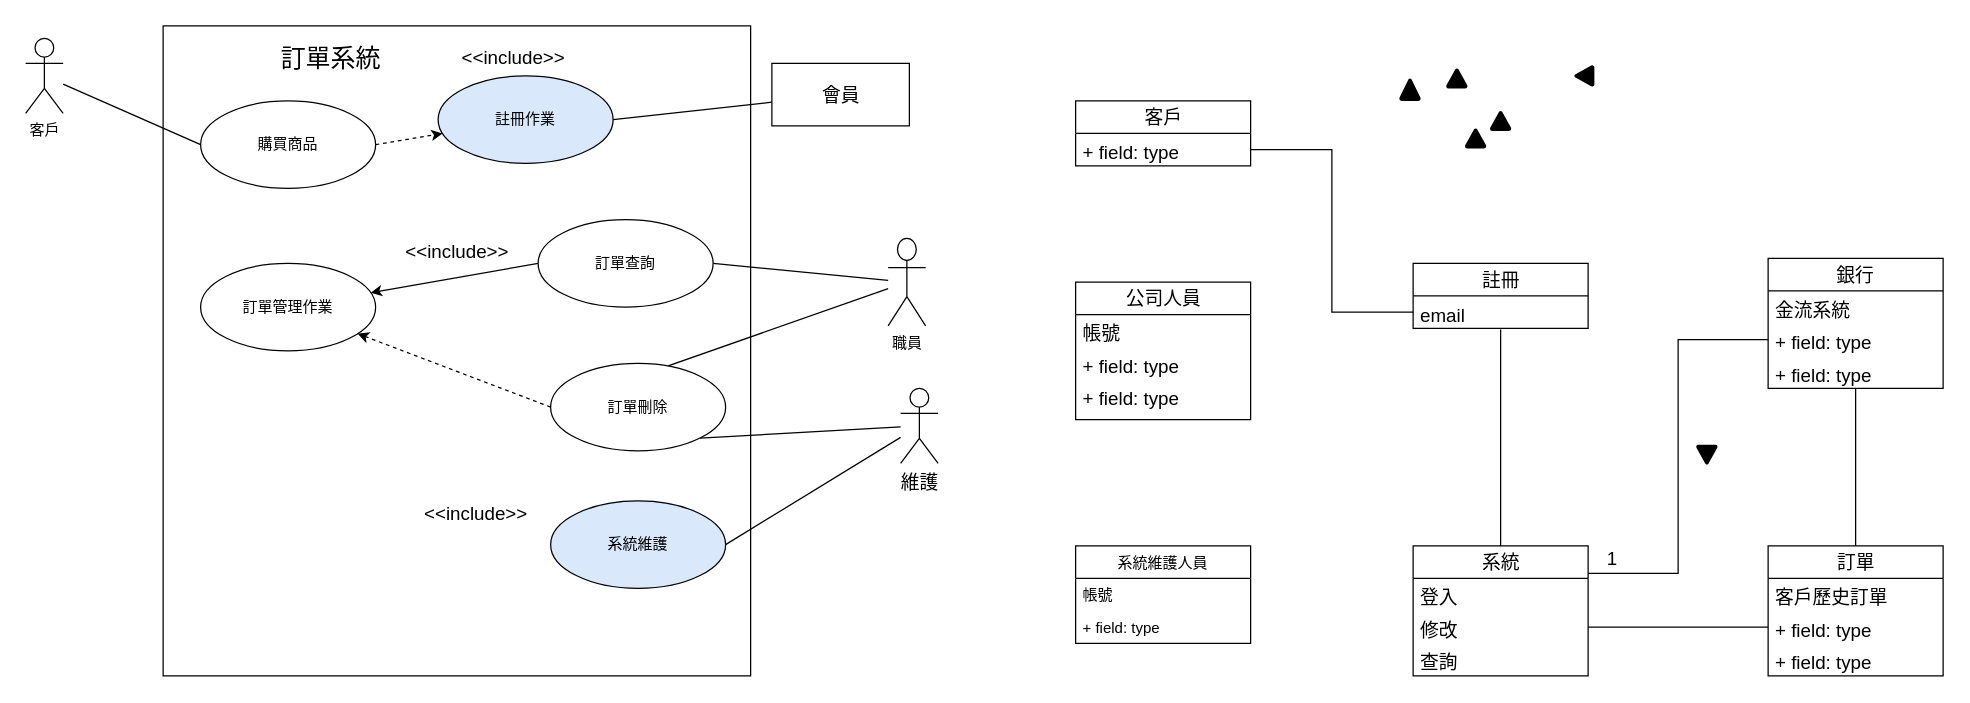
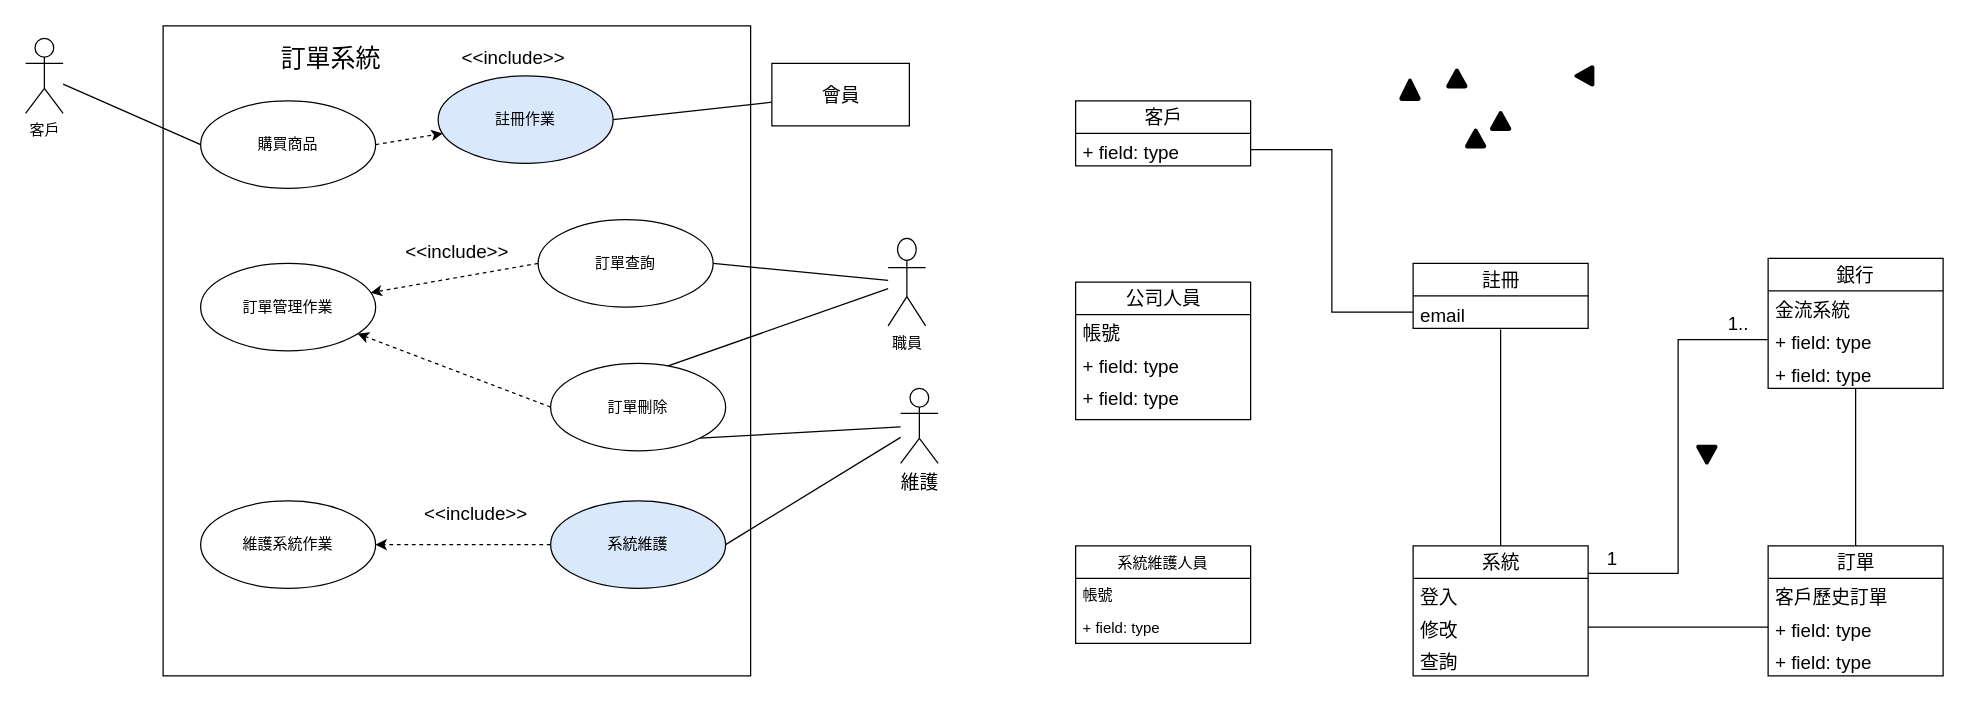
- <mxCell id="5" style="rounded=0;orthogonalLoop=1;jettySize=auto;html=1;exitX=0;exitY=0.5;exitDx=0;exitDy=0;dashed=0;" edge="1" parent="1" source="6" target="27"><mxGeometry relative="1" as="geometry" /></mxCell>
+ <mxCell id="5" style="rounded=0;orthogonalLoop=1;jettySize=auto;html=1;exitX=0;exitY=0.5;exitDx=0;exitDy=0;dashed=1;" edge="1" parent="1" source="6" target="27"><mxGeometry relative="1" as="geometry" /></mxCell>
+ <mxCell id="63" value="1.." style="text;html=1;resizable=0;autosize=1;align=center;verticalAlign=middle;points=[];fillColor=none;strokeColor=none;rounded=0;fontSize=15;" vertex="1" parent="1"><mxGeometry x="1375" y="248" width="30" height="20" as="geometry" /></mxCell>
+ <mxCell id="24" value="維護系統作業" style="ellipse;whiteSpace=wrap;html=1;" vertex="1" parent="1"><mxGeometry x="160" y="400" width="140" height="70" as="geometry" /></mxCell>
+ <mxCell id="22" style="edgeStyle=none;rounded=0;orthogonalLoop=1;jettySize=auto;html=1;exitX=0;exitY=0.5;exitDx=0;exitDy=0;fontSize=15;endArrow=classic;endFill=1;dashed=1;" edge="1" parent="1" source="23" target="24"><mxGeometry relative="1" as="geometry" /></mxCell>
